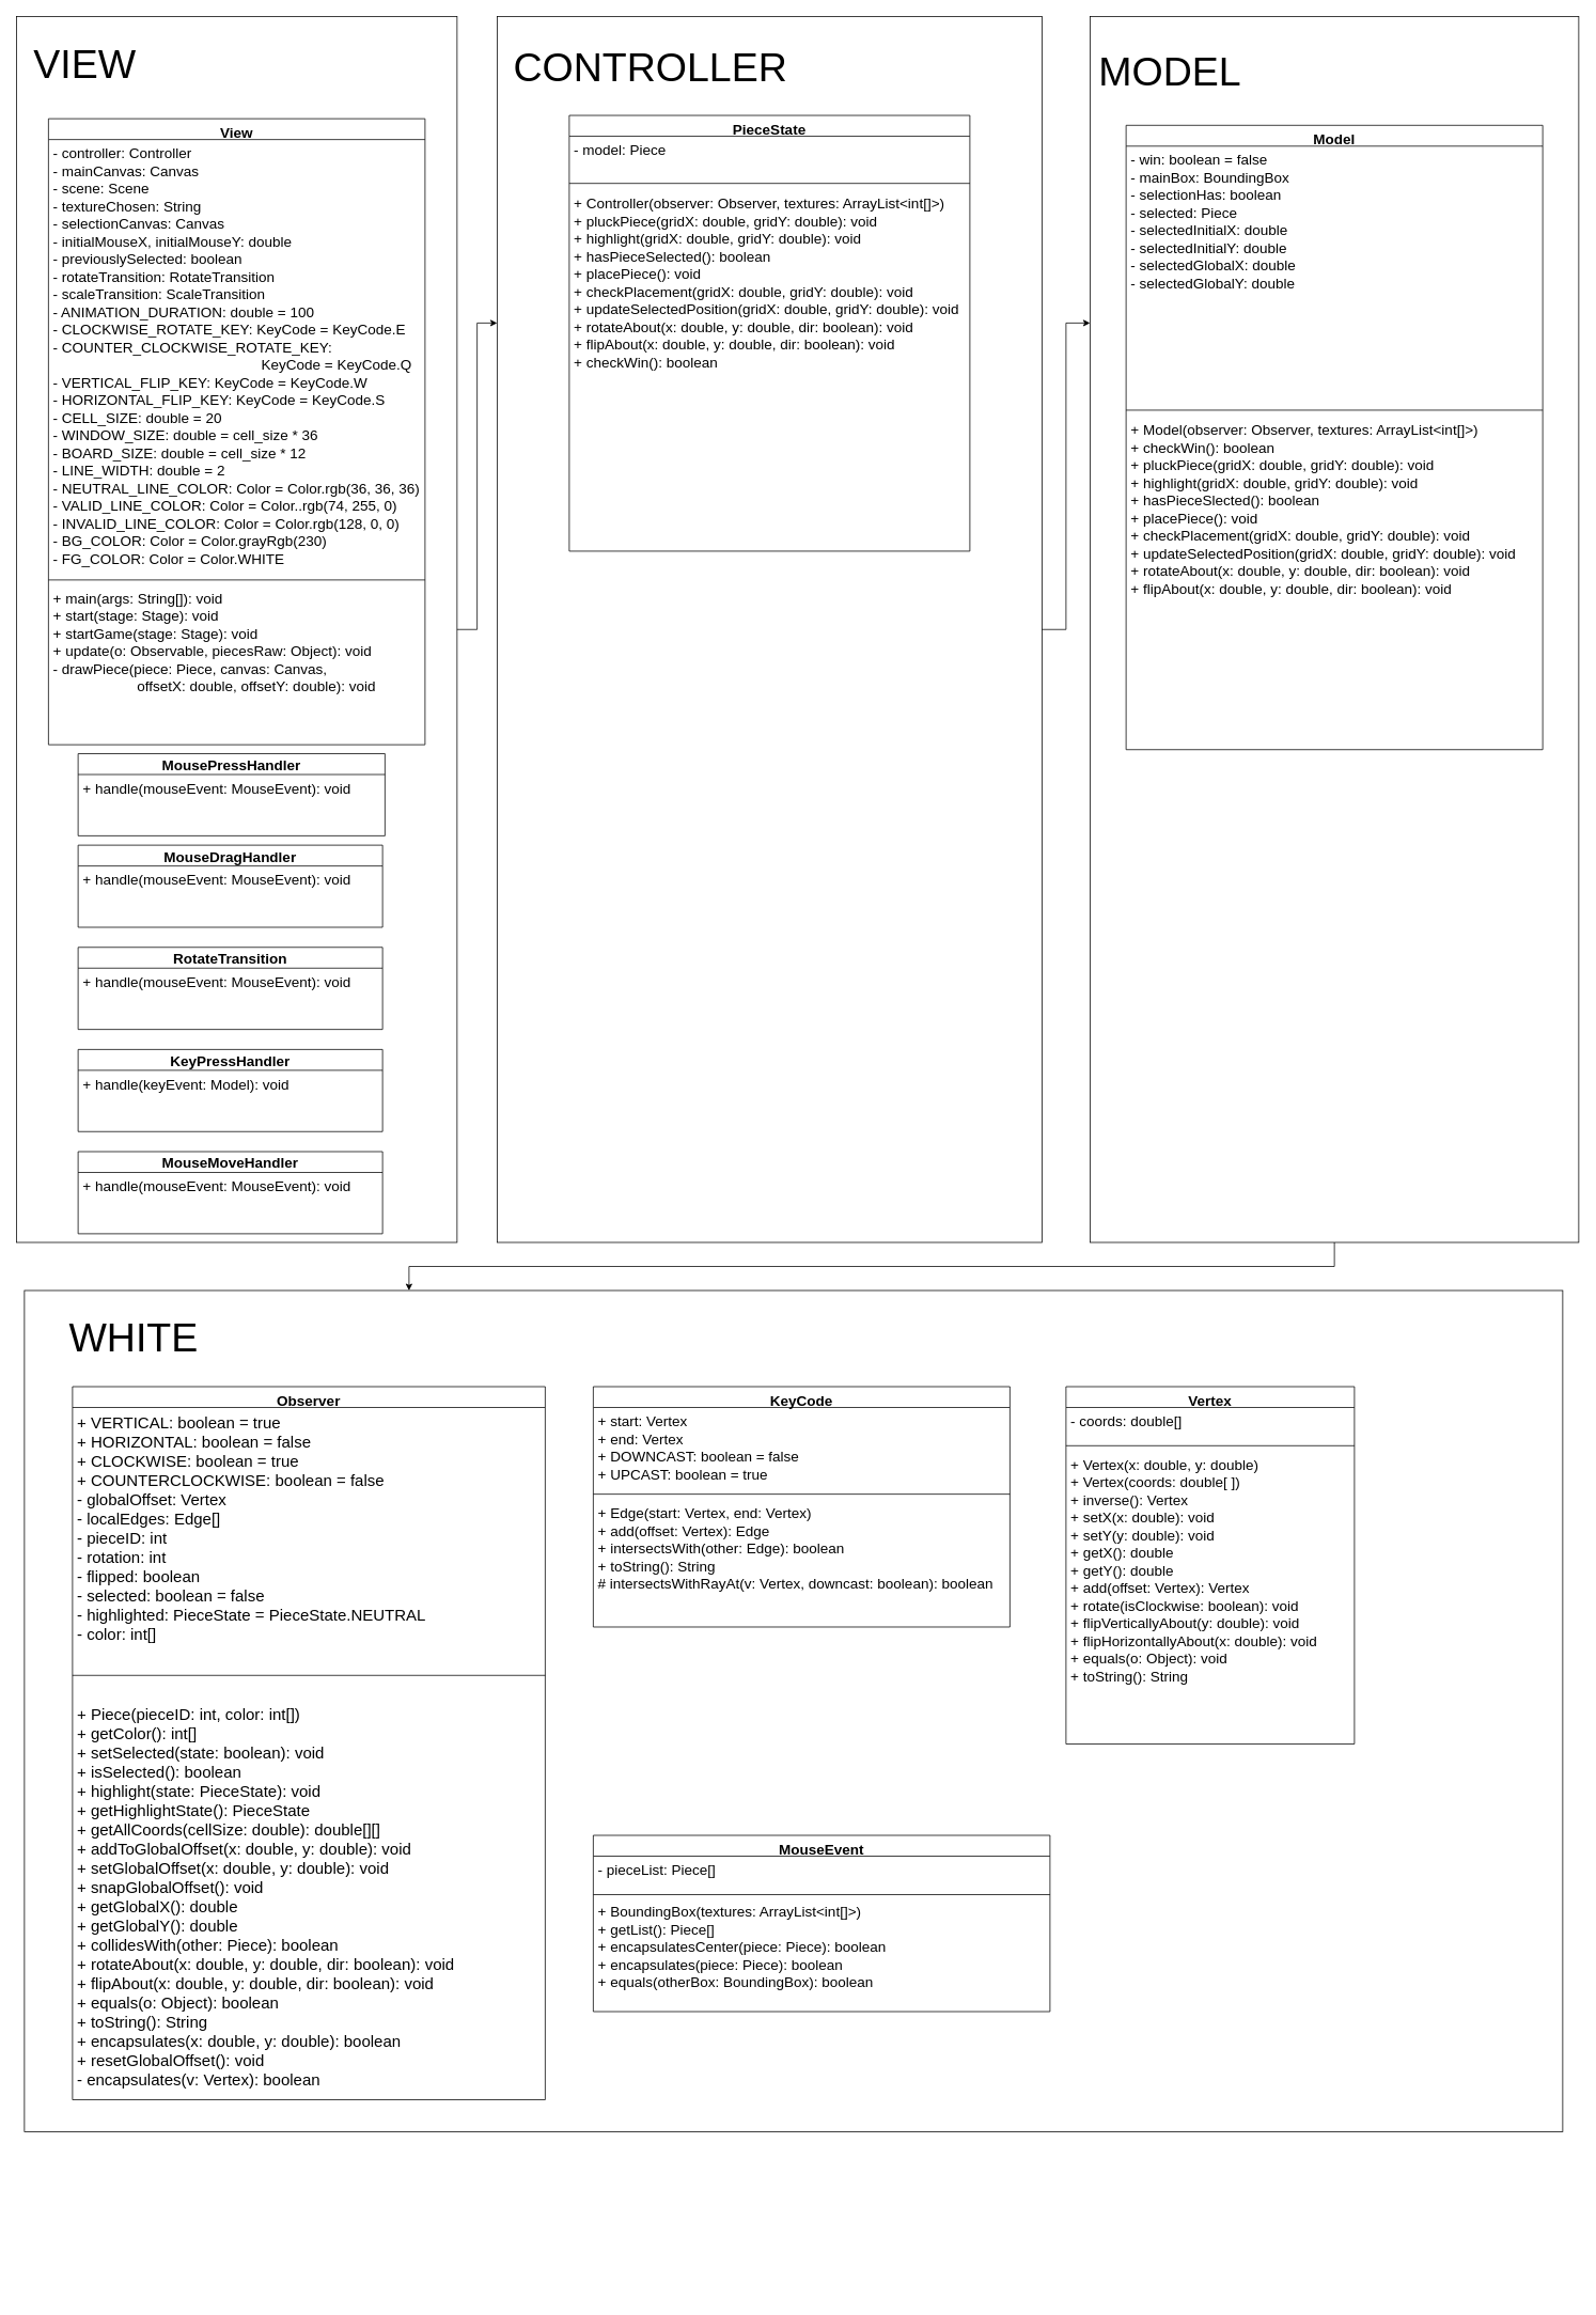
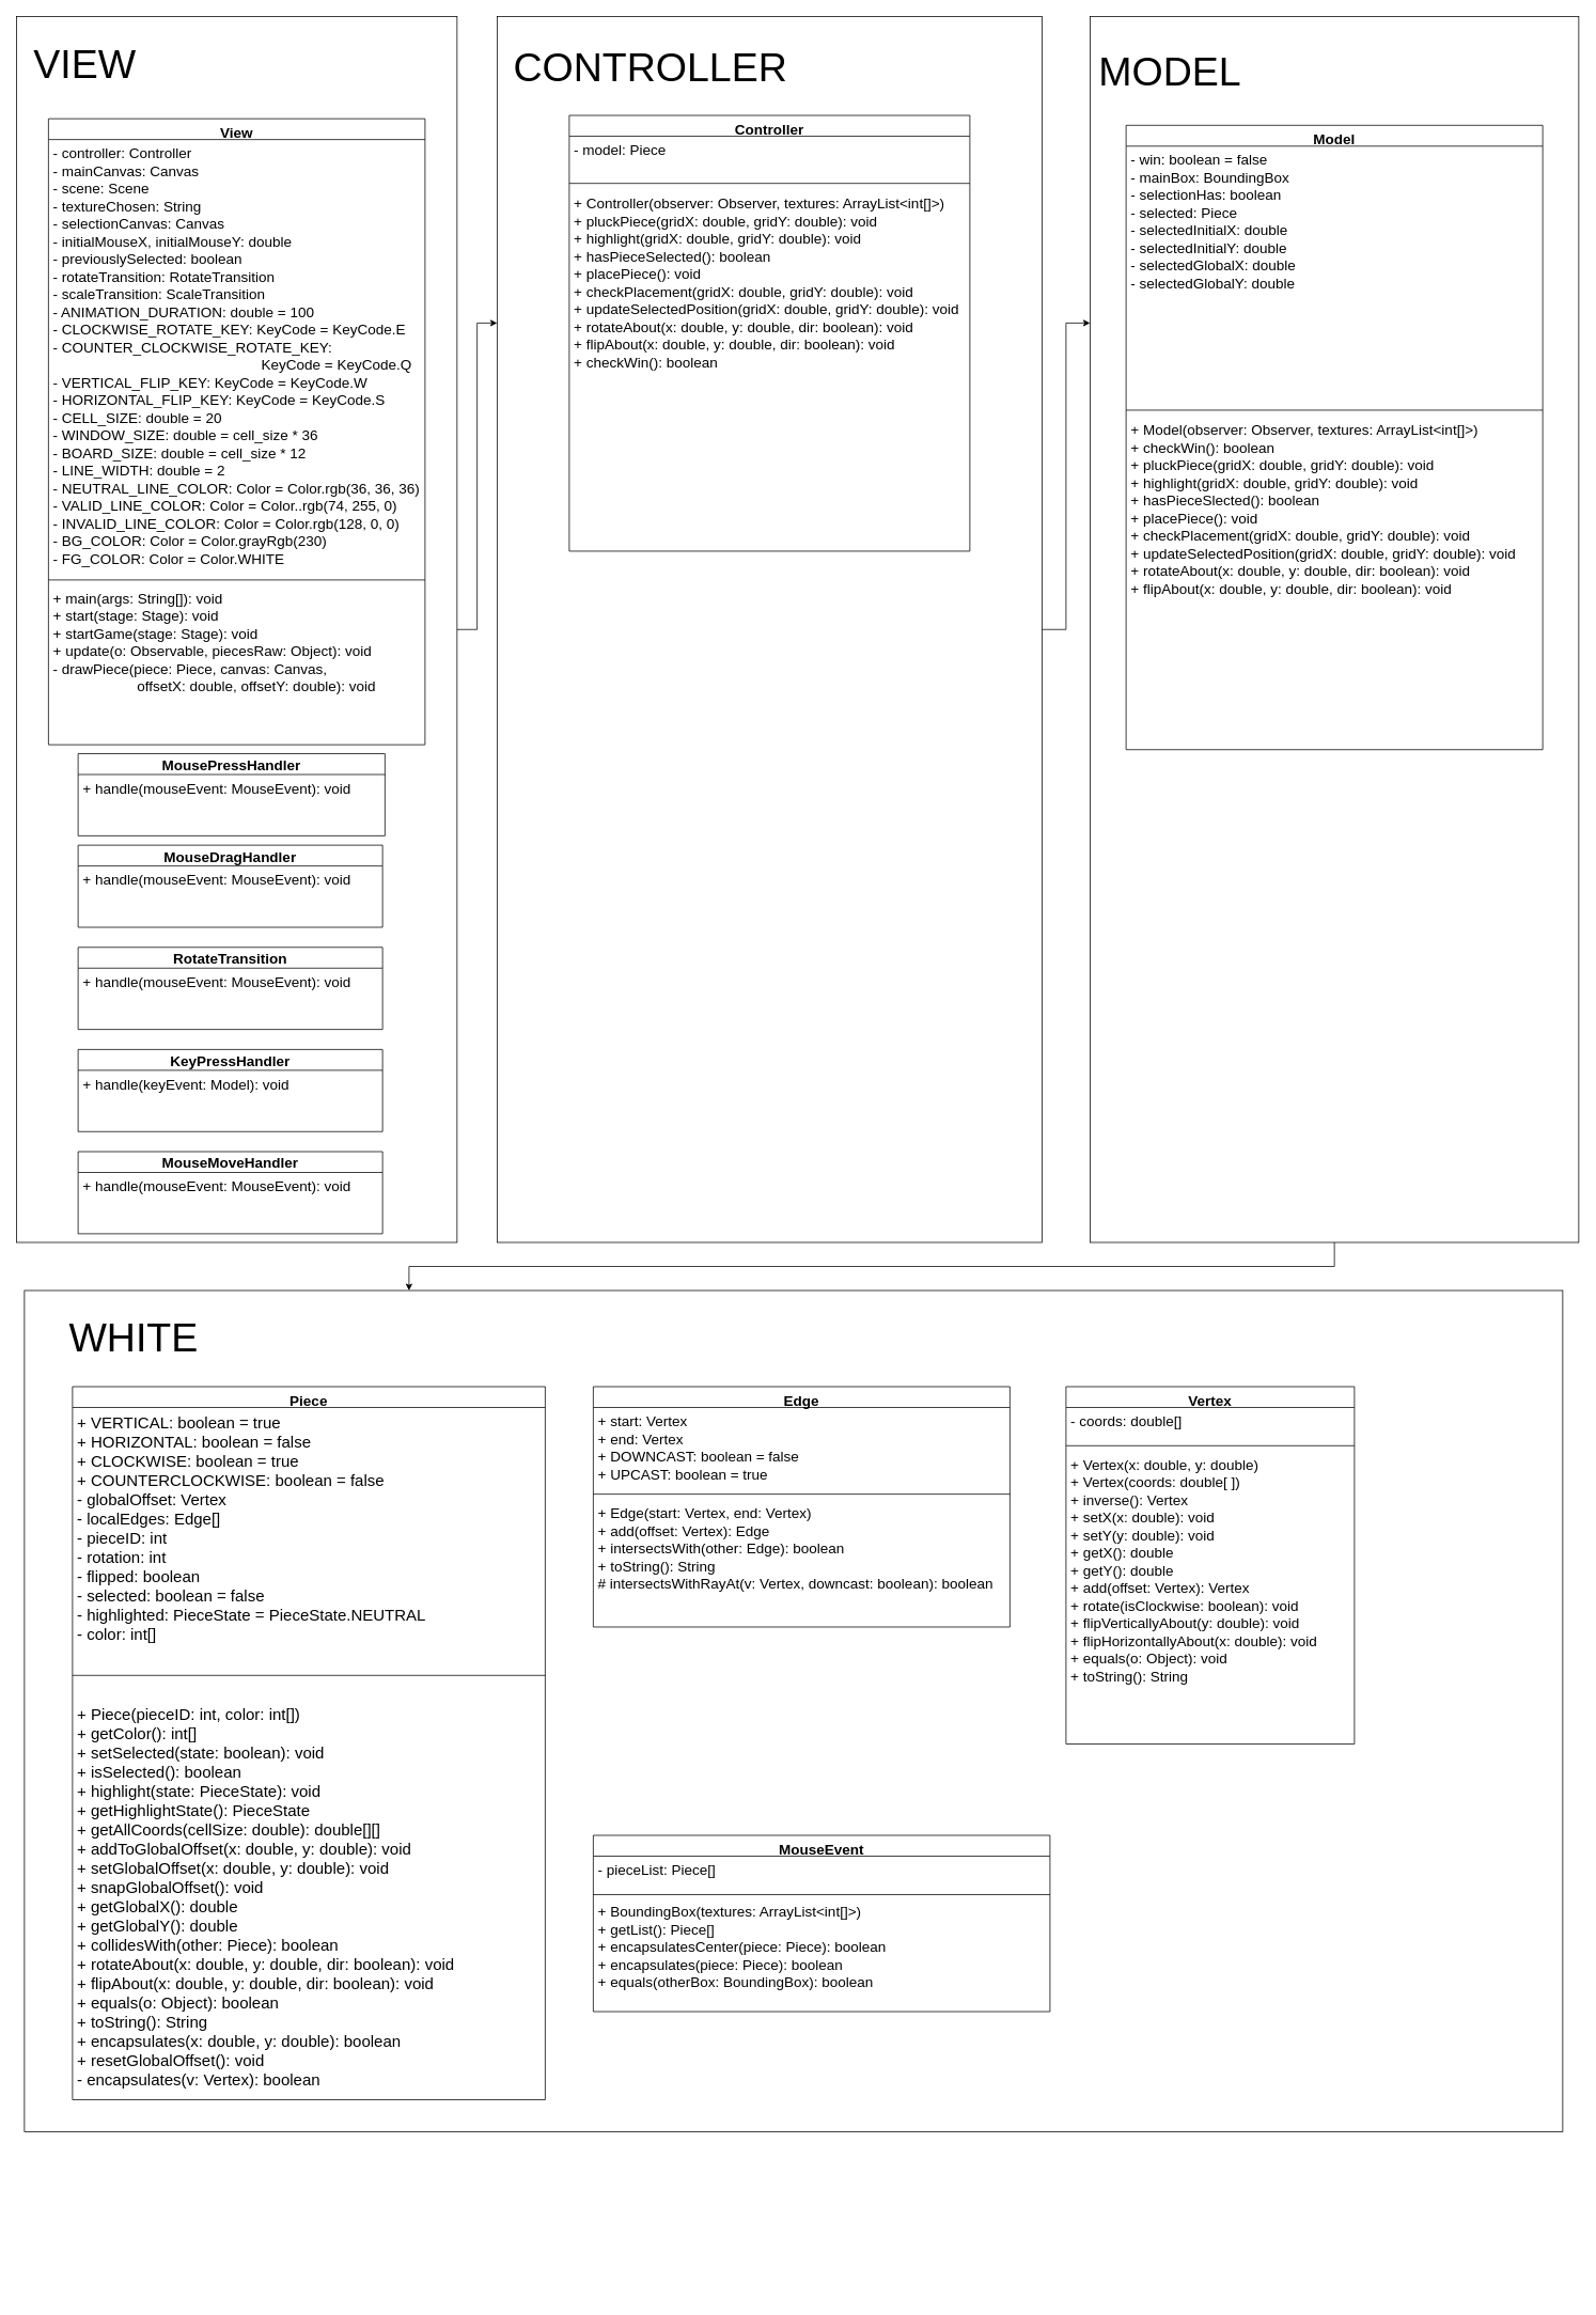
- <mxCell id="29" value="PieceState" style="swimlane;fontStyle=1;align=center;verticalAlign=top;childLayout=stackLayout;horizontal=1;startSize=26;horizontalStack=0;resizeParent=1;resizeParentMax=0;resizeLast=0;collapsible=1;marginBottom=0;fontSize=18;" vertex="1" parent="26"><mxGeometry x="90" y="123.39" width="500" height="543.846" as="geometry" /></mxCell>
+ <mxCell id="29" value="Controller" style="swimlane;fontStyle=1;align=center;verticalAlign=top;childLayout=stackLayout;horizontal=1;startSize=26;horizontalStack=0;resizeParent=1;resizeParentMax=0;resizeLast=0;collapsible=1;marginBottom=0;fontSize=18;" vertex="1" parent="26"><mxGeometry x="90" y="123.39" width="500" height="543.846" as="geometry" /></mxCell>
- <mxCell id="36" value="Observer" style="swimlane;fontStyle=1;align=center;verticalAlign=top;childLayout=stackLayout;horizontal=1;startSize=26;horizontalStack=0;resizeParent=1;resizeParentMax=0;resizeLast=0;collapsible=1;marginBottom=0;fontSize=18;" vertex="1" parent="33"><mxGeometry x="50" y="60.0" width="590" height="890" as="geometry" /></mxCell>
+ <mxCell id="36" value="Piece" style="swimlane;fontStyle=1;align=center;verticalAlign=top;childLayout=stackLayout;horizontal=1;startSize=26;horizontalStack=0;resizeParent=1;resizeParentMax=0;resizeLast=0;collapsible=1;marginBottom=0;fontSize=18;" vertex="1" parent="33"><mxGeometry x="50" y="60.0" width="590" height="890" as="geometry" /></mxCell>
- <mxCell id="40" value="KeyCode" style="swimlane;fontStyle=1;align=center;verticalAlign=top;childLayout=stackLayout;horizontal=1;startSize=26;horizontalStack=0;resizeParent=1;resizeParentMax=0;resizeLast=0;collapsible=1;marginBottom=0;fontSize=18;" vertex="1" parent="33"><mxGeometry x="700" y="60" width="520" height="299.995" as="geometry" /></mxCell>
+ <mxCell id="40" value="Edge" style="swimlane;fontStyle=1;align=center;verticalAlign=top;childLayout=stackLayout;horizontal=1;startSize=26;horizontalStack=0;resizeParent=1;resizeParentMax=0;resizeLast=0;collapsible=1;marginBottom=0;fontSize=18;" vertex="1" parent="33"><mxGeometry x="700" y="60" width="520" height="299.995" as="geometry" /></mxCell>
